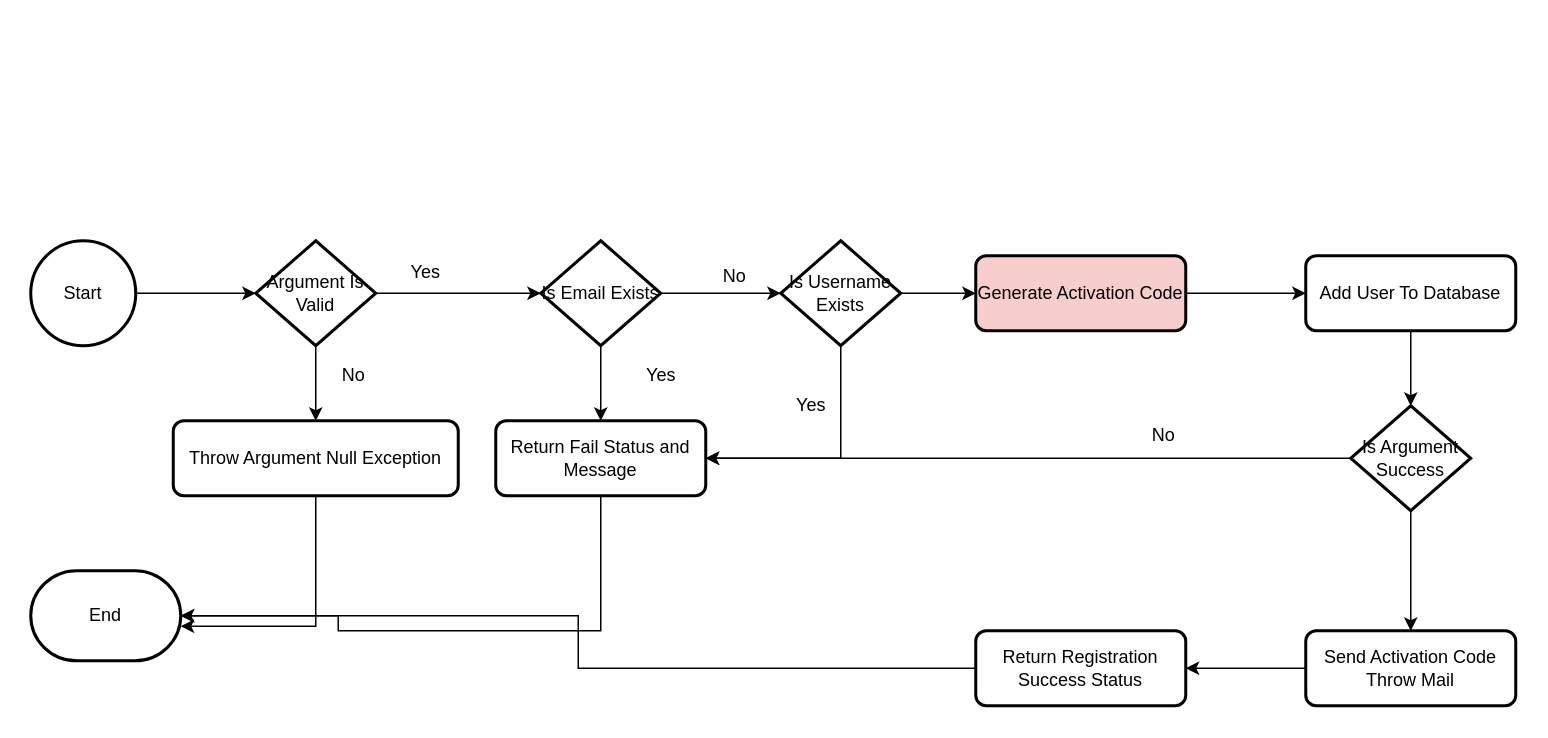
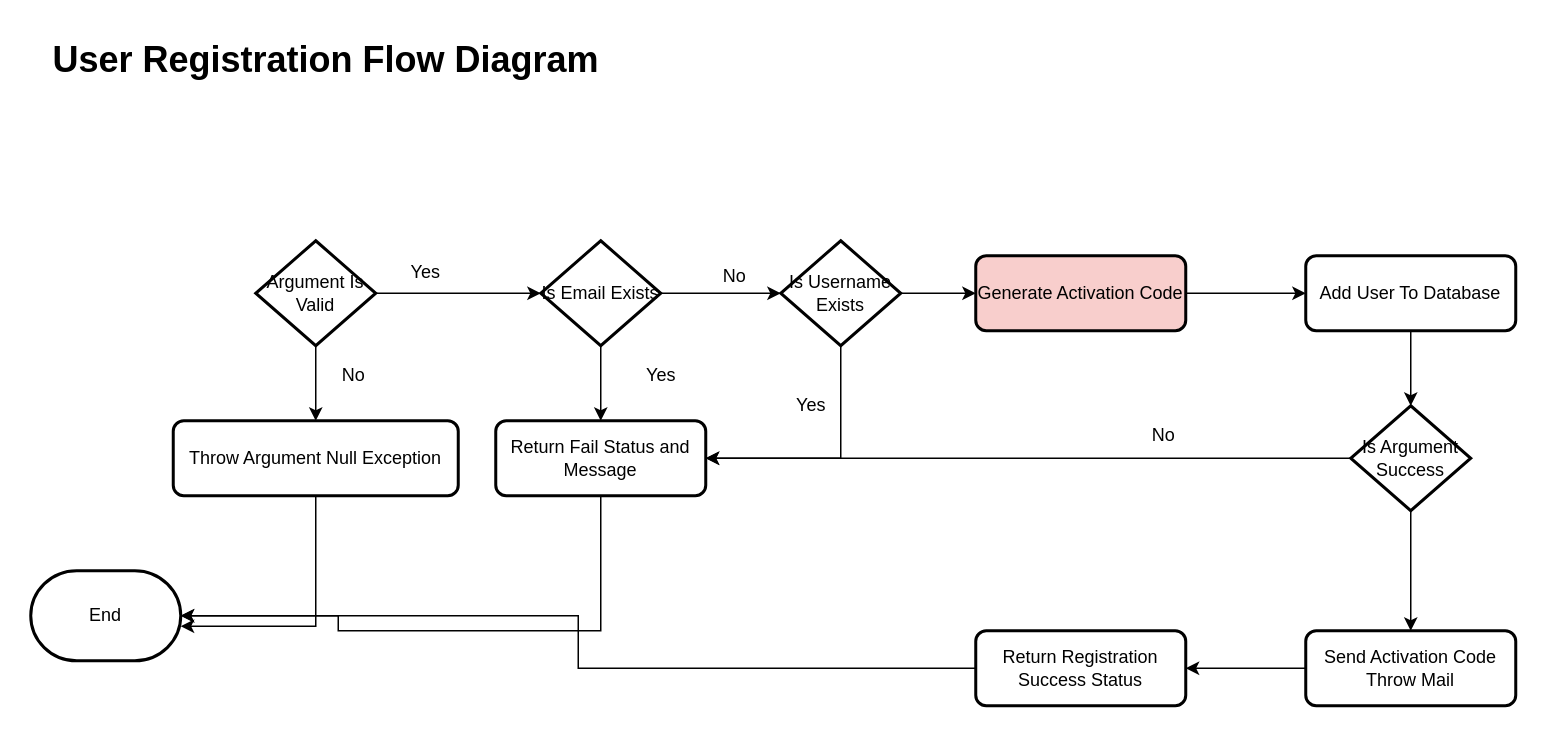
+ <mxCell id="35" value="&lt;h1&gt;User Registration Flow Diagram&lt;/h1&gt;" style="text;html=1;strokeColor=none;fillColor=none;spacing=5;spacingTop=-20;whiteSpace=wrap;overflow=hidden;rounded=0;" vertex="1" parent="1"><mxGeometry x="30" y="20" width="900" height="120" as="geometry" /></mxCell>
- <mxCell id="3" value="Start" style="strokeWidth=2;html=1;shape=mxgraph.flowchart.start_2;whiteSpace=wrap;" vertex="1" parent="1"><mxGeometry x="20" y="160" width="70" height="70" as="geometry" /></mxCell>
- <mxCell id="2" value="" style="edgeStyle=orthogonalEdgeStyle;rounded=0;orthogonalLoop=1;jettySize=auto;html=1;" edge="1" parent="1" source="3" target="6"><mxGeometry relative="1" as="geometry" /></mxCell>
